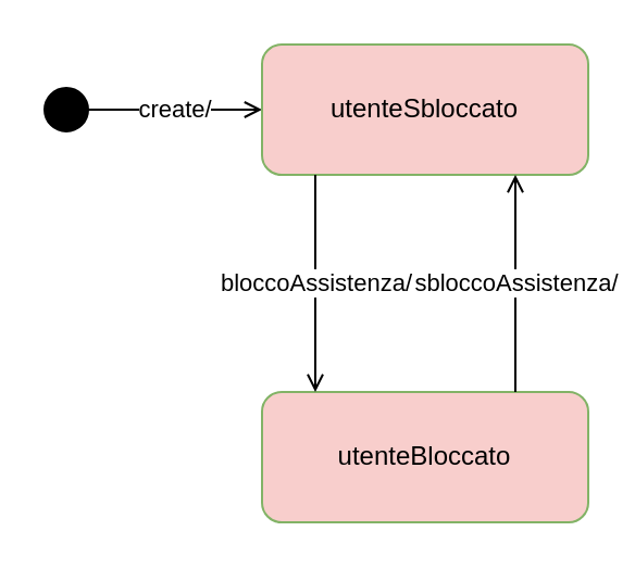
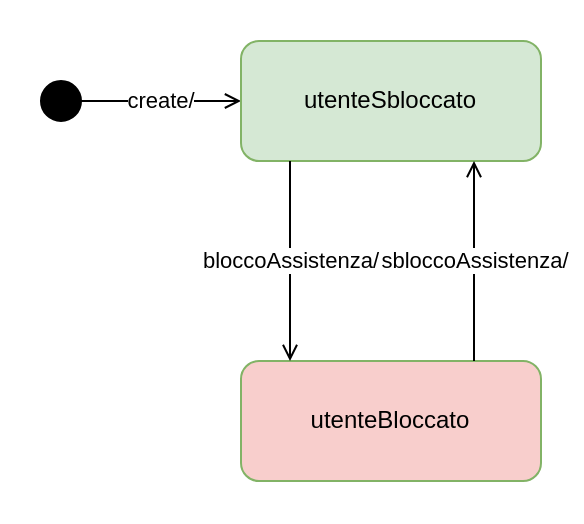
- <mxCell id="4" value="utenteSbloccato" style="rounded=1;whiteSpace=wrap;html=1;fillColor=#f8cecc;strokeColor=#82b366;" parent="1" vertex="1"><mxGeometry x="120" y="20" width="150" height="60" as="geometry" /></mxCell>
+ <mxCell id="4" value="utenteSbloccato" style="rounded=1;whiteSpace=wrap;html=1;fillColor=#d5e8d4;strokeColor=#82b366;" parent="1" vertex="1"><mxGeometry x="120" y="20" width="150" height="60" as="geometry" /></mxCell>
